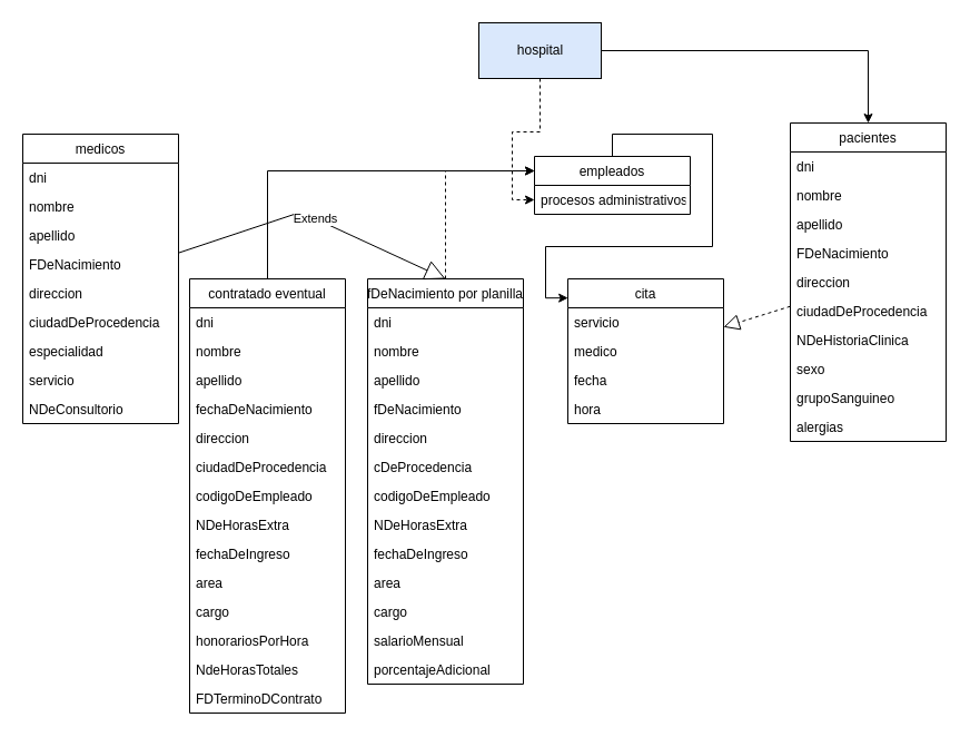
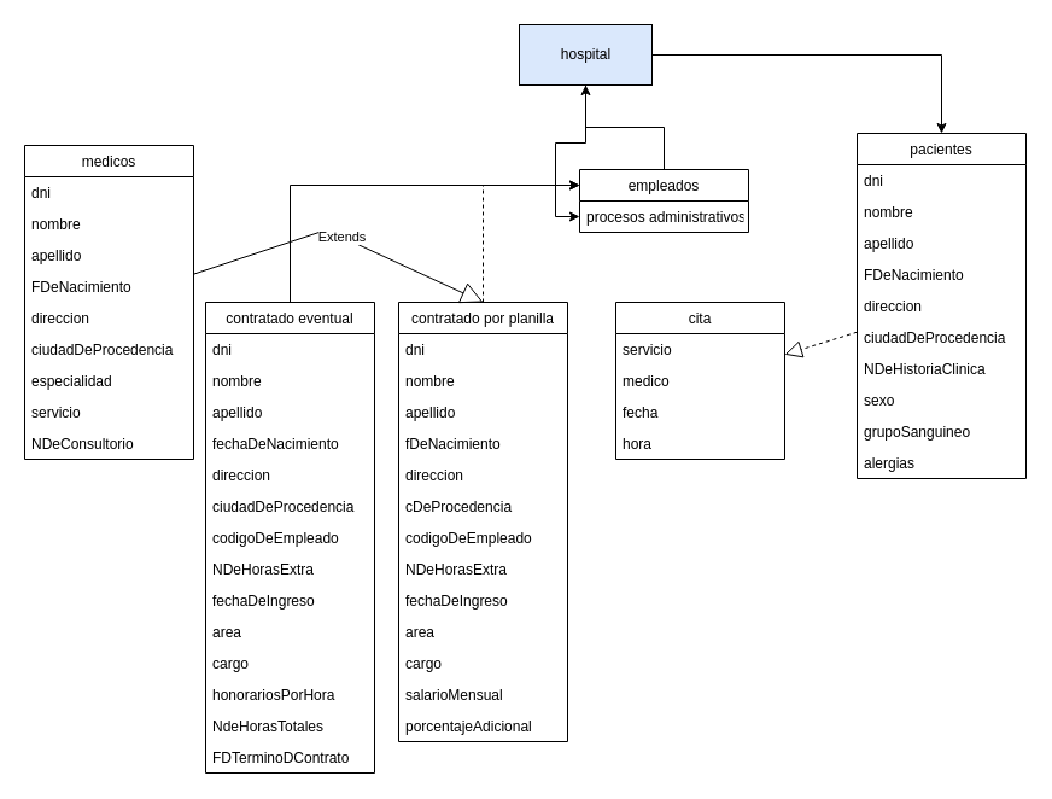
- <mxCell id="2" value="" style="edgeStyle=orthogonalEdgeStyle;rounded=0;orthogonalLoop=1;jettySize=auto;html=1;dashed=1;" edge="1" parent="1" source="4" target="7"><mxGeometry relative="1" as="geometry" /></mxCell>
+ <mxCell id="2" value="" style="edgeStyle=orthogonalEdgeStyle;rounded=0;orthogonalLoop=1;jettySize=auto;html=1;" edge="1" parent="1" source="4" target="7"><mxGeometry relative="1" as="geometry" /></mxCell>
- <mxCell id="5" style="edgeStyle=orthogonalEdgeStyle;rounded=0;orthogonalLoop=1;jettySize=auto;html=1;exitX=0.5;exitY=0;exitDx=0;exitDy=0;entryX=0.001;entryY=0.132;entryDx=0;entryDy=0;entryPerimeter=0;" edge="1" parent="1" source="6" target="45"><mxGeometry relative="1" as="geometry" /></mxCell>
+ <mxCell id="5" style="edgeStyle=orthogonalEdgeStyle;rounded=0;orthogonalLoop=1;jettySize=auto;html=1;exitX=0.5;exitY=0;exitDx=0;exitDy=0;" edge="1" parent="1" source="6" target="4"><mxGeometry relative="1" as="geometry" /></mxCell>
- <mxCell id="31" value="fDeNacimiento por planilla" style="swimlane;fontStyle=0;childLayout=stackLayout;horizontal=1;startSize=26;fillColor=none;horizontalStack=0;resizeParent=1;resizeParentMax=0;resizeLast=0;collapsible=1;marginBottom=0;" vertex="1" parent="1"><mxGeometry x="330" y="250" width="140" height="364" as="geometry" /></mxCell>
+ <mxCell id="31" value="contratado por planilla" style="swimlane;fontStyle=0;childLayout=stackLayout;horizontal=1;startSize=26;fillColor=none;horizontalStack=0;resizeParent=1;resizeParentMax=0;resizeLast=0;collapsible=1;marginBottom=0;" vertex="1" parent="1"><mxGeometry x="330" y="250" width="140" height="364" as="geometry" /></mxCell>
